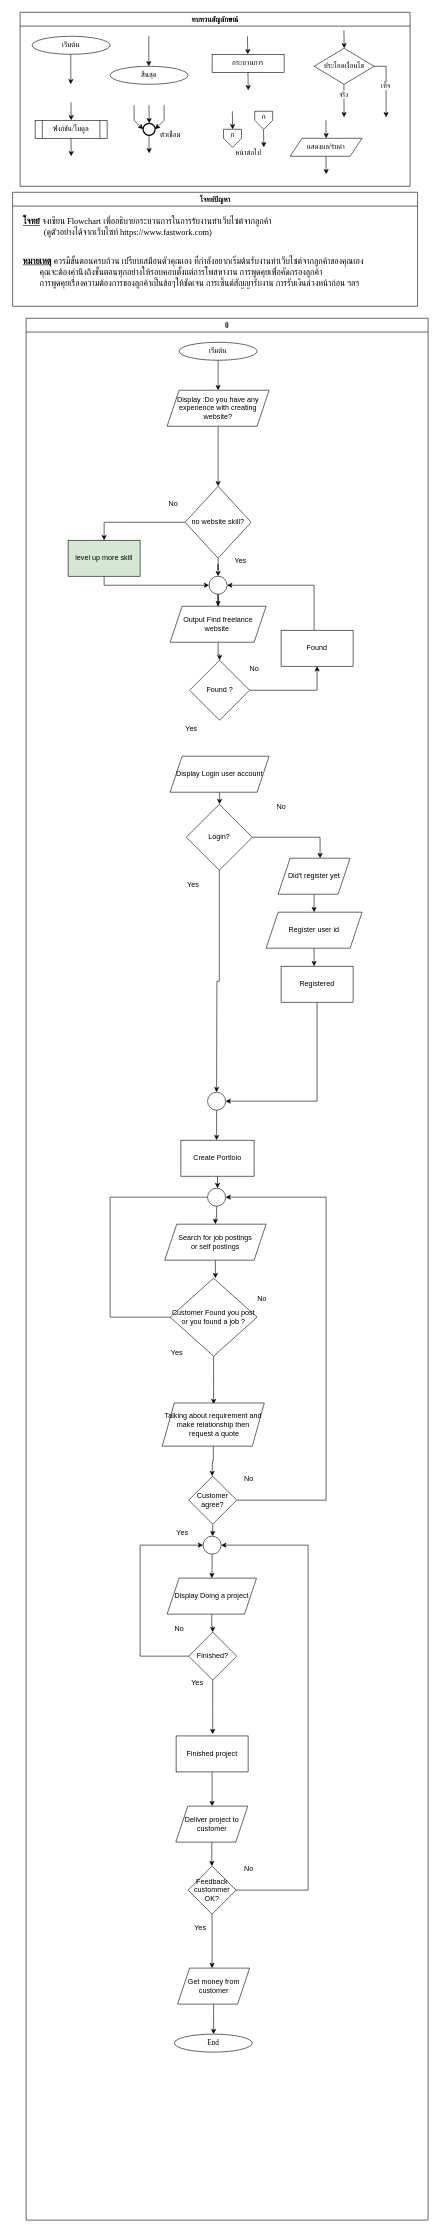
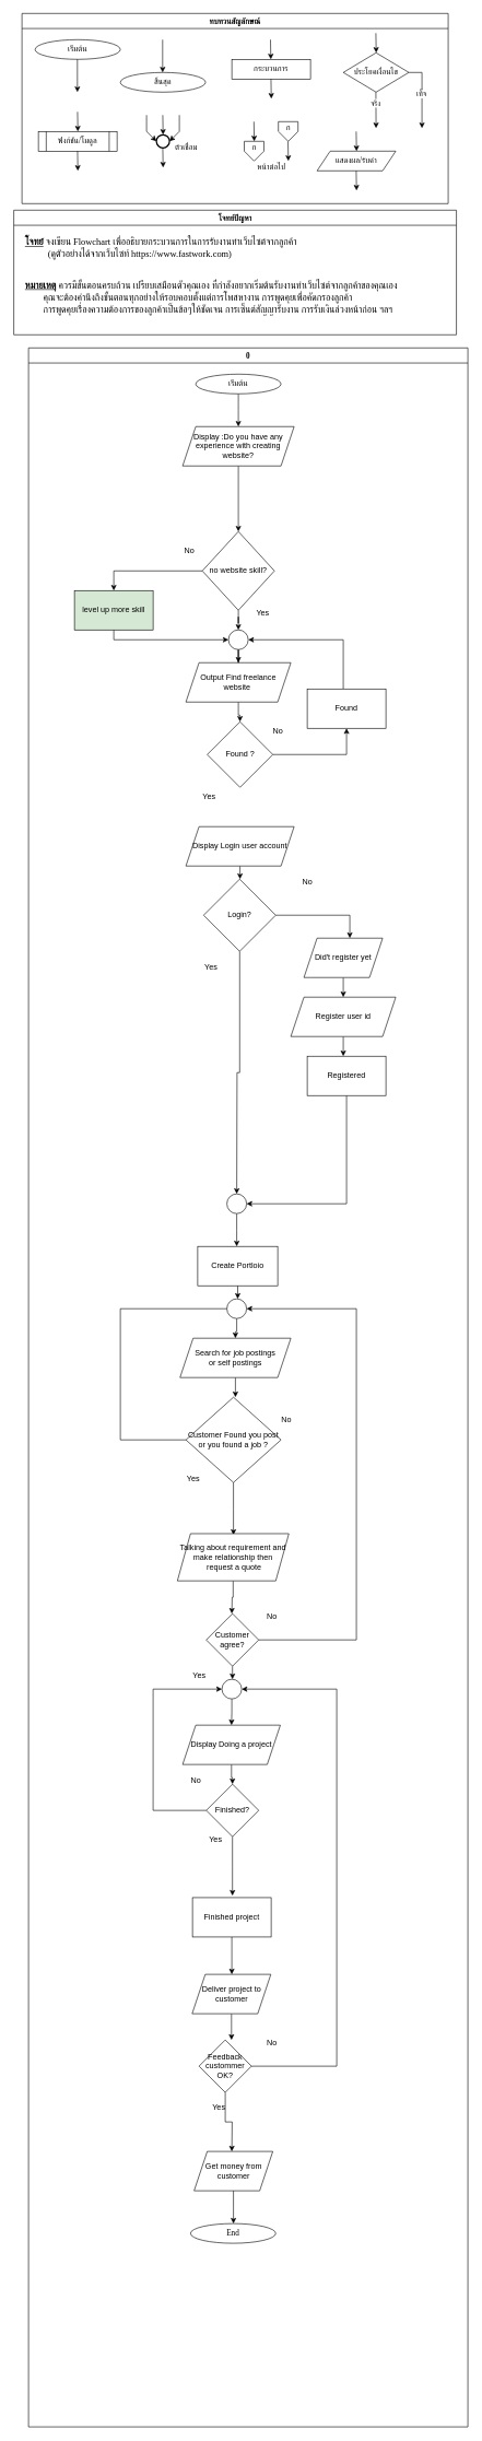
- <mxCell id="98" value="Feedback custommer&lt;div&gt;OK?&lt;/div&gt;" style="rhombus;whiteSpace=wrap;html=1;" vertex="1" parent="35"><mxGeometry x="270" y="2580" width="80" height="80" as="geometry" /></mxCell>
+ <mxCell id="98" value="Feedback custommer&lt;div&gt;OK?&lt;/div&gt;" style="rhombus;whiteSpace=wrap;html=1;" vertex="1" parent="35"><mxGeometry x="260" y="2580" width="80" height="80" as="geometry" /></mxCell>
